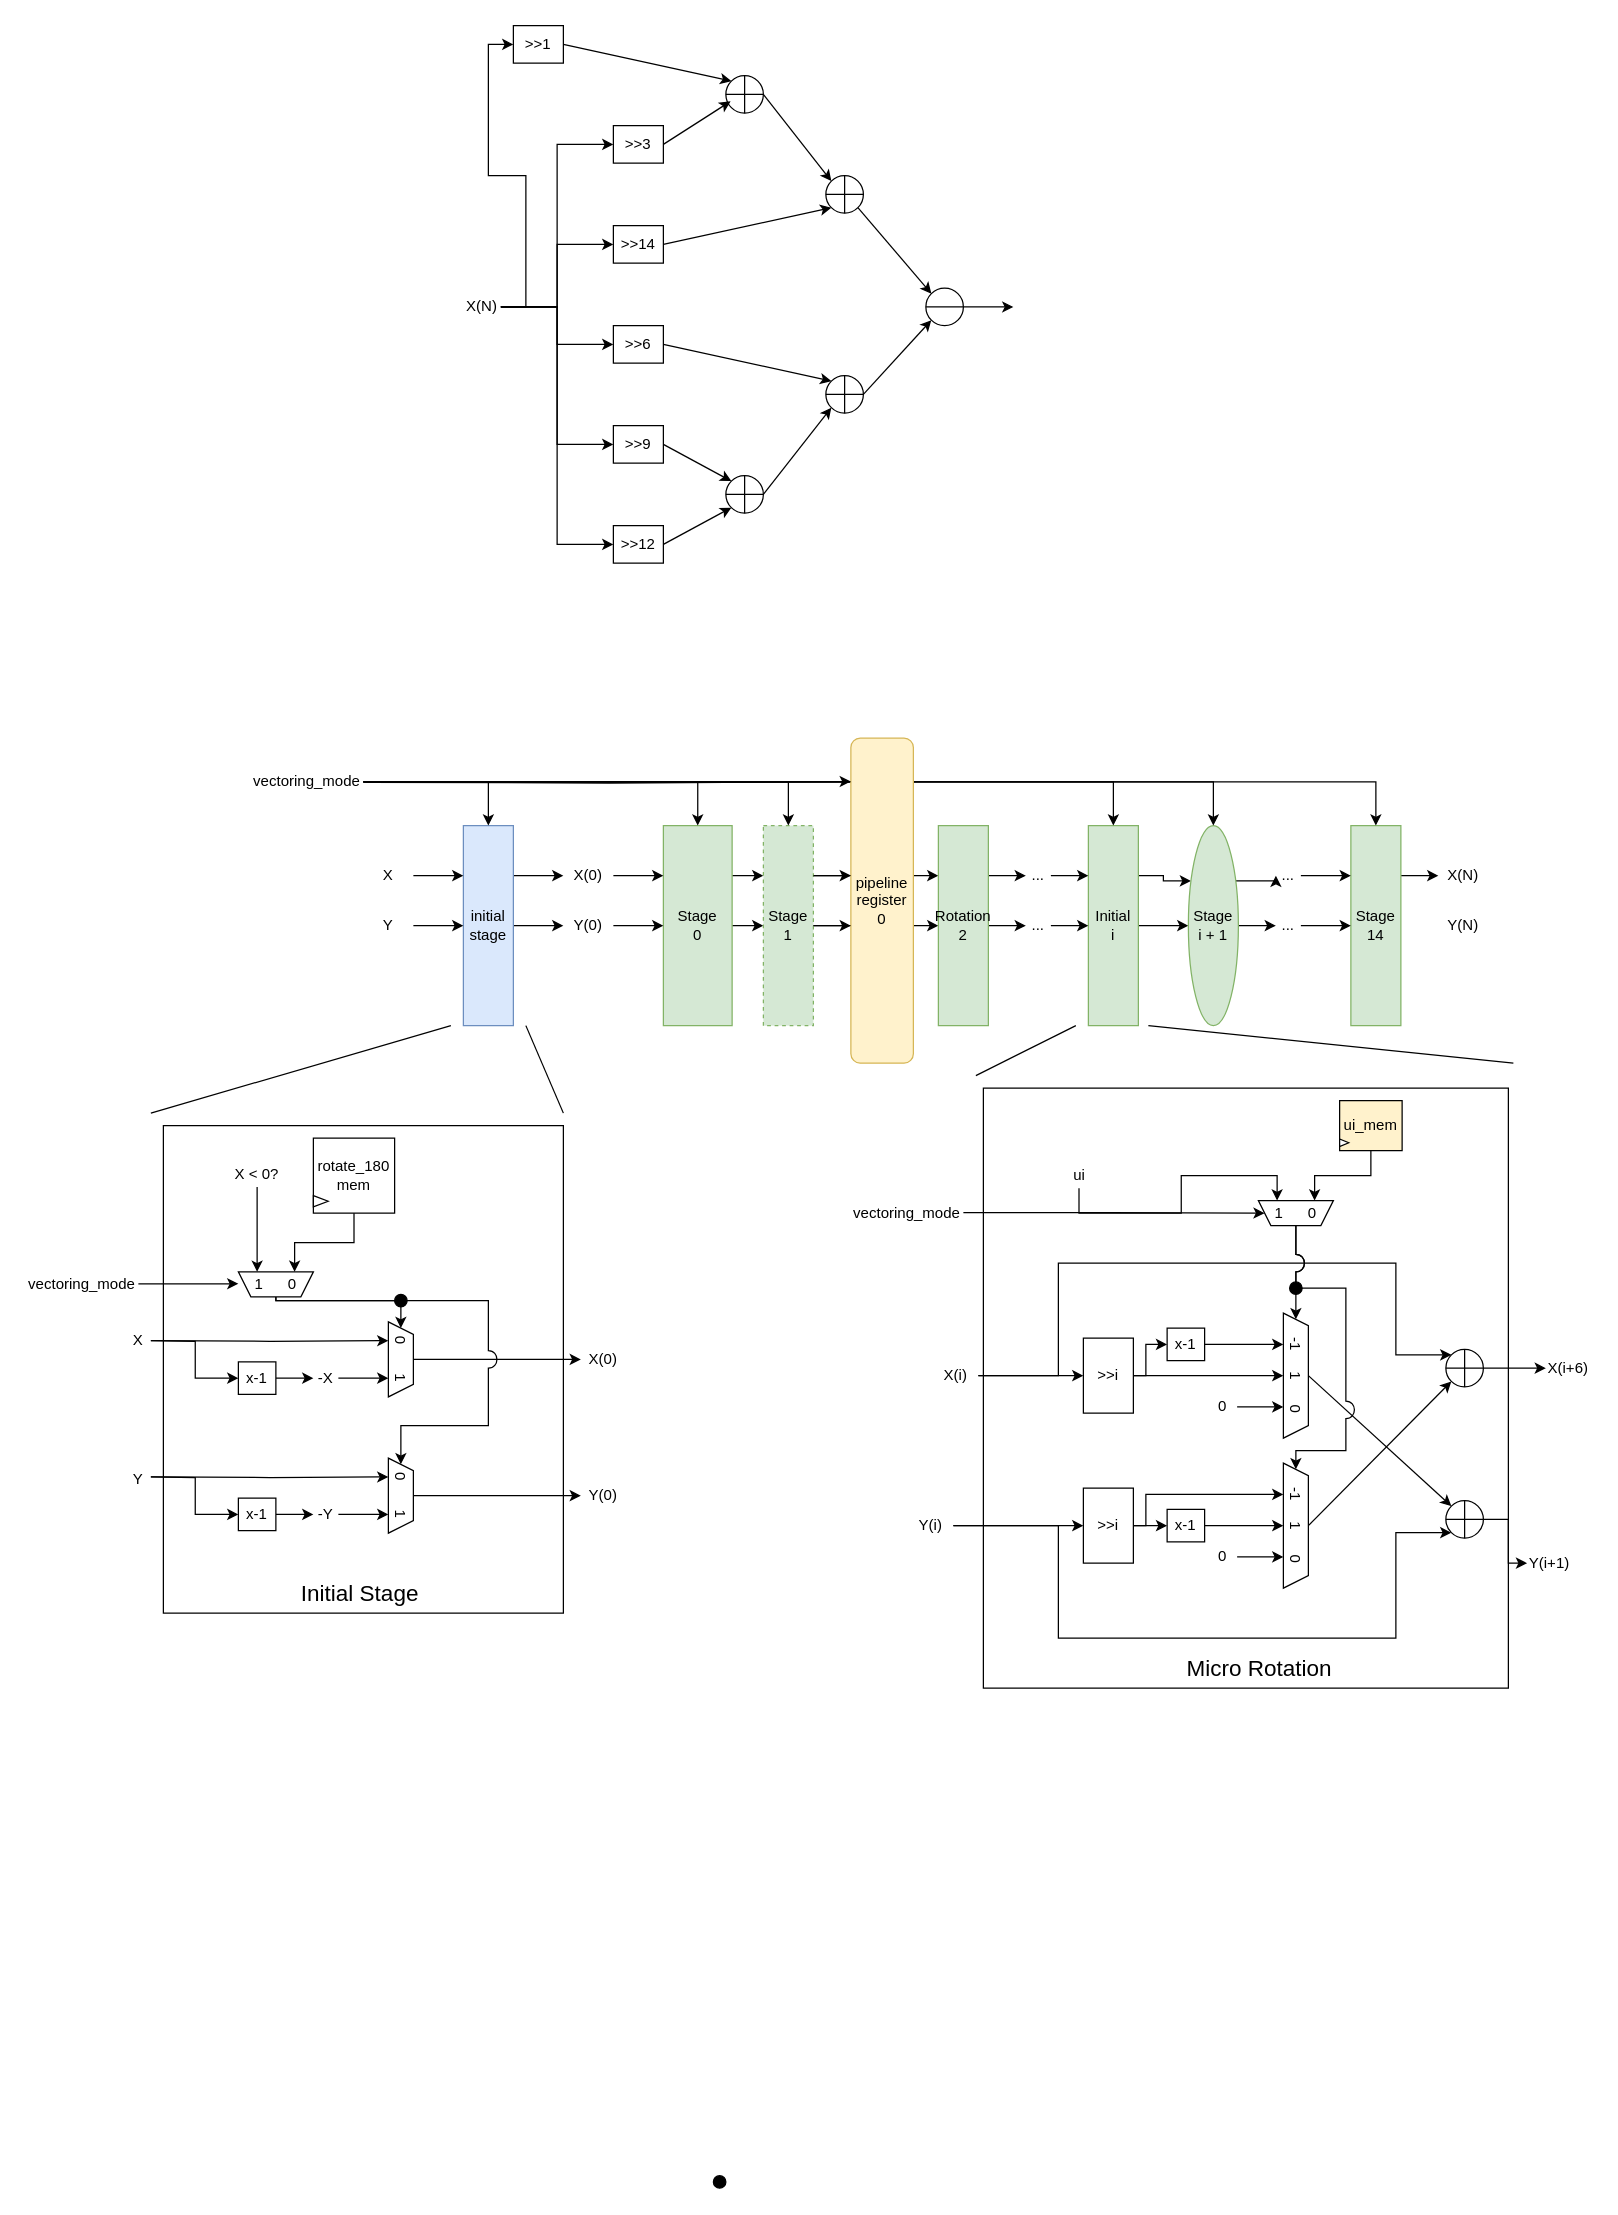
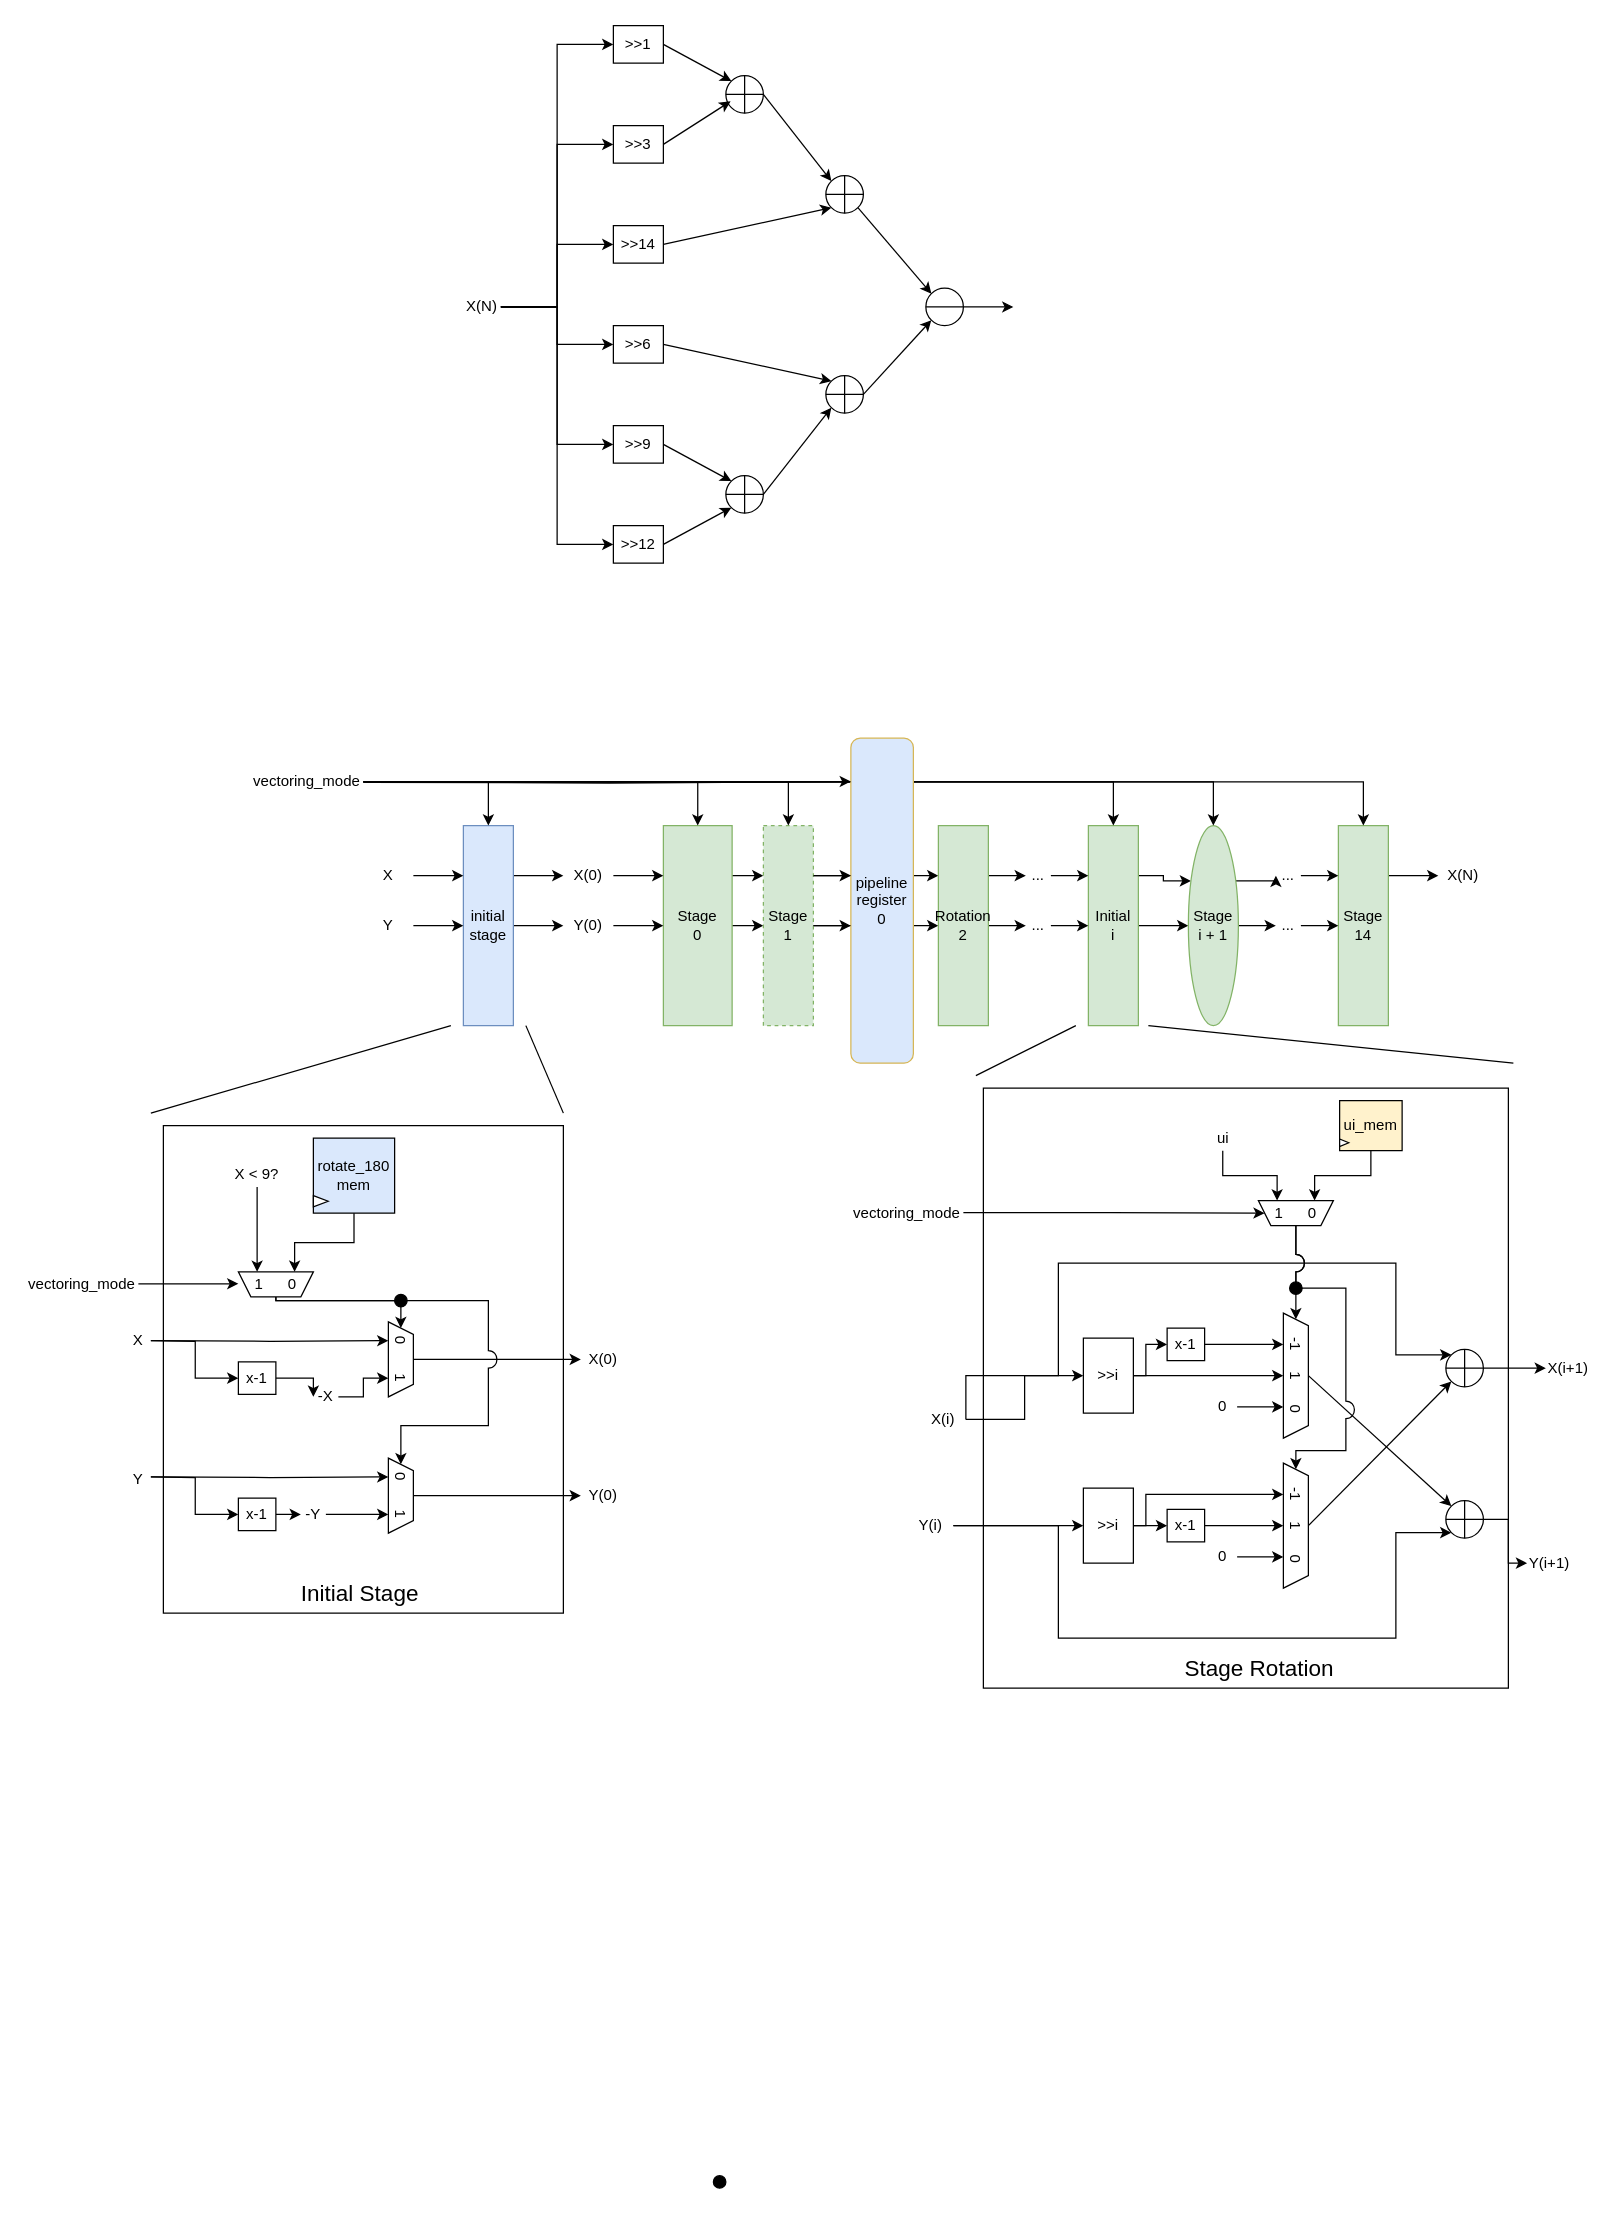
- <mxCell id="10" value="&amp;gt;&amp;gt;1" style="rounded=0;whiteSpace=wrap;html=1;" parent="1" vertex="1"><mxGeometry x="410" y="20" width="40" height="30" as="geometry" /></mxCell>
+ <mxCell id="10" value="&amp;gt;&amp;gt;1" style="rounded=0;whiteSpace=wrap;html=1;" parent="1" vertex="1"><mxGeometry x="490" y="20" width="40" height="30" as="geometry" /></mxCell>
- <mxCell id="115" value="pipeline&lt;div&gt;register&lt;/div&gt;&lt;div&gt;0&lt;/div&gt;" style="rounded=1;whiteSpace=wrap;html=1;fillColor=#fff2cc;strokeColor=#d6b656;" vertex="1" parent="1"><mxGeometry x="680" y="590" width="50" height="260" as="geometry" /></mxCell>
+ <mxCell id="115" value="pipeline&lt;div&gt;register&lt;/div&gt;&lt;div&gt;0&lt;/div&gt;" style="rounded=1;whiteSpace=wrap;html=1;fillColor=#dae8fc;strokeColor=#d6b656;" vertex="1" parent="1"><mxGeometry x="680" y="590" width="50" height="260" as="geometry" /></mxCell>
- <mxCell id="45" value="Stage&lt;div&gt;14&lt;/div&gt;" style="rounded=0;whiteSpace=wrap;html=1;fillColor=#d5e8d4;strokeColor=#82b366;" parent="1" vertex="1"><mxGeometry x="1080" y="660" width="40" height="160" as="geometry" /></mxCell>
+ <mxCell id="45" value="Stage&lt;div&gt;14&lt;/div&gt;" style="rounded=0;whiteSpace=wrap;html=1;fillColor=#d5e8d4;strokeColor=#82b366;" parent="1" vertex="1"><mxGeometry x="1070" y="660" width="40" height="160" as="geometry" /></mxCell>
- <mxCell id="59" value="Y(N)" style="text;html=1;align=center;verticalAlign=middle;whiteSpace=wrap;rounded=0;" parent="1" vertex="1"><mxGeometry x="1150" y="720" width="40" height="40" as="geometry" /></mxCell>
- <mxCell id="94" value="X &amp;lt; 0?" style="text;html=1;align=center;verticalAlign=middle;whiteSpace=wrap;rounded=0;" vertex="1" parent="1"><mxGeometry x="185" y="929" width="40" height="20" as="geometry" /></mxCell>
+ <mxCell id="94" value="X &amp;lt; 9?" style="text;html=1;align=center;verticalAlign=middle;whiteSpace=wrap;rounded=0;" vertex="1" parent="1"><mxGeometry x="185" y="929" width="40" height="20" as="geometry" /></mxCell>
- <mxCell id="91" value="rotate_180&lt;div&gt;mem&lt;/div&gt;" style="rounded=0;whiteSpace=wrap;html=1;" vertex="1" parent="90"><mxGeometry width="65" height="60" as="geometry" /></mxCell>
+ <mxCell id="91" value="rotate_180&lt;div&gt;mem&lt;/div&gt;" style="rounded=0;whiteSpace=wrap;html=1;fillColor=#dae8fc;" vertex="1" parent="90"><mxGeometry width="65" height="60" as="geometry" /></mxCell>
- <mxCell id="158" value="ui" style="text;html=1;align=center;verticalAlign=middle;whiteSpace=wrap;rounded=0;" vertex="1" parent="116"><mxGeometry x="162.5" y="60" width="40" height="20" as="geometry" /></mxCell>
+ <mxCell id="158" value="ui" style="text;html=1;align=center;verticalAlign=middle;whiteSpace=wrap;rounded=0;" vertex="1" parent="116"><mxGeometry x="277.5" y="30" width="40" height="20" as="geometry" /></mxCell>
- <mxCell id="142" value="X(i+6)" style="text;html=1;align=center;verticalAlign=middle;whiteSpace=wrap;rounded=0;" parent="116" vertex="1"><mxGeometry x="556" y="209" width="36" height="30" as="geometry" /></mxCell>
+ <mxCell id="142" value="X(i+1)" style="text;html=1;align=center;verticalAlign=middle;whiteSpace=wrap;rounded=0;" parent="116" vertex="1"><mxGeometry x="556" y="209" width="36" height="30" as="geometry" /></mxCell>
- <mxCell id="123" value="X(i)" style="text;html=1;align=center;verticalAlign=middle;whiteSpace=wrap;rounded=0;" parent="116" vertex="1"><mxGeometry x="66" y="215" width="36" height="30" as="geometry" /></mxCell>
+ <mxCell id="123" value="X(i)" style="text;html=1;align=center;verticalAlign=middle;whiteSpace=wrap;rounded=0;" parent="116" vertex="1"><mxGeometry x="56" y="250" width="36" height="30" as="geometry" /></mxCell>
- <mxCell id="77" value="-X" style="text;html=1;align=center;verticalAlign=middle;whiteSpace=wrap;rounded=0;" parent="1" vertex="1"><mxGeometry x="250" y="1087" width="20" height="30" as="geometry" /></mxCell>
+ <mxCell id="77" value="-X" style="text;html=1;align=center;verticalAlign=middle;whiteSpace=wrap;rounded=0;" parent="1" vertex="1"><mxGeometry x="250" y="1102" width="20" height="30" as="geometry" /></mxCell>
- <mxCell id="83" value="-Y" style="text;html=1;align=center;verticalAlign=middle;whiteSpace=wrap;rounded=0;" parent="1" vertex="1"><mxGeometry x="250" y="1191" width="20" height="40" as="geometry" /></mxCell>
+ <mxCell id="83" value="-Y" style="text;html=1;align=center;verticalAlign=middle;whiteSpace=wrap;rounded=0;" parent="1" vertex="1"><mxGeometry x="240" y="1191" width="20" height="40" as="geometry" /></mxCell>
- <mxCell id="144" value="Micro Rotation" style="text;html=1;align=center;verticalAlign=middle;whiteSpace=wrap;rounded=0;fontSize=18;" parent="116" vertex="1"><mxGeometry x="266" y="450" width="122" height="30" as="geometry" /></mxCell>
+ <mxCell id="144" value="Stage Rotation" style="text;html=1;align=center;verticalAlign=middle;whiteSpace=wrap;rounded=0;fontSize=18;" parent="116" vertex="1"><mxGeometry x="266" y="450" width="122" height="30" as="geometry" /></mxCell>
